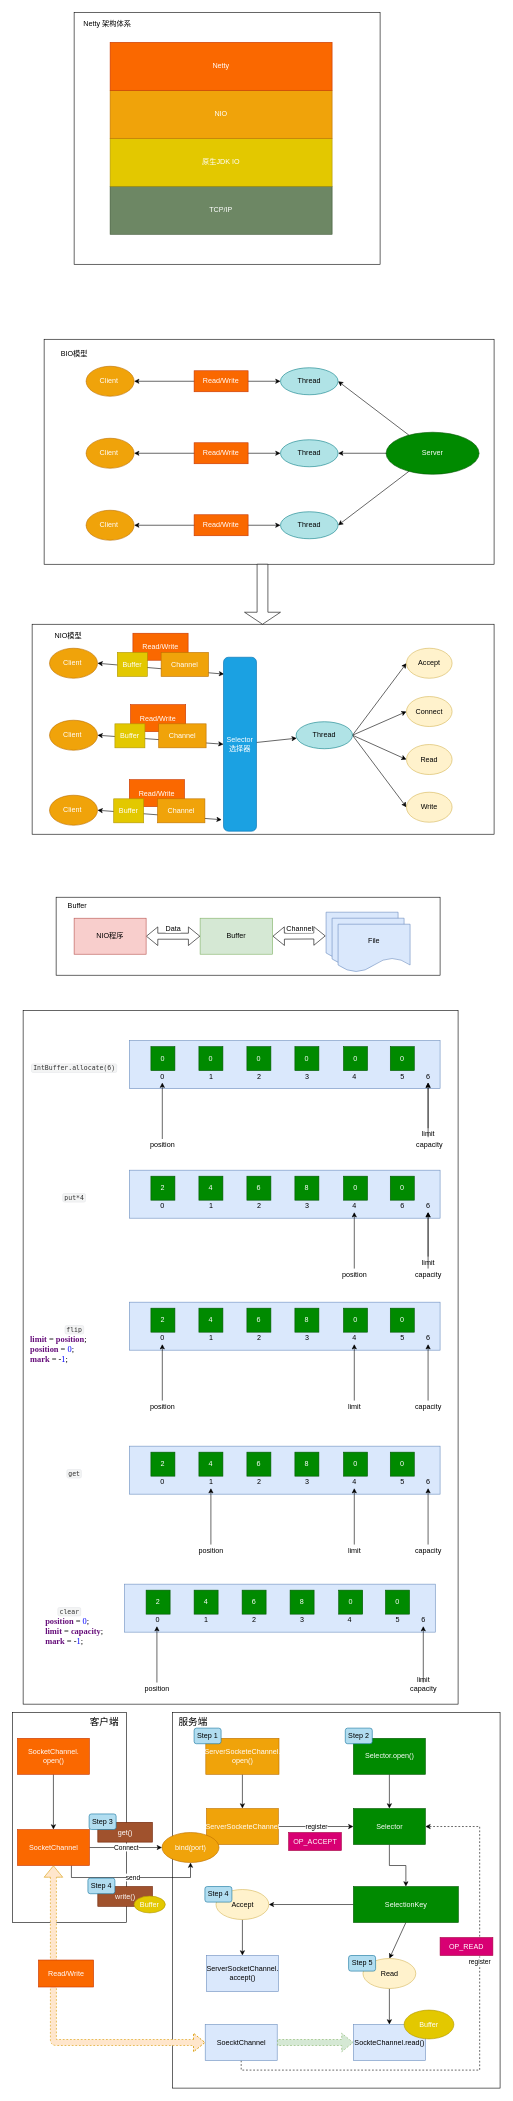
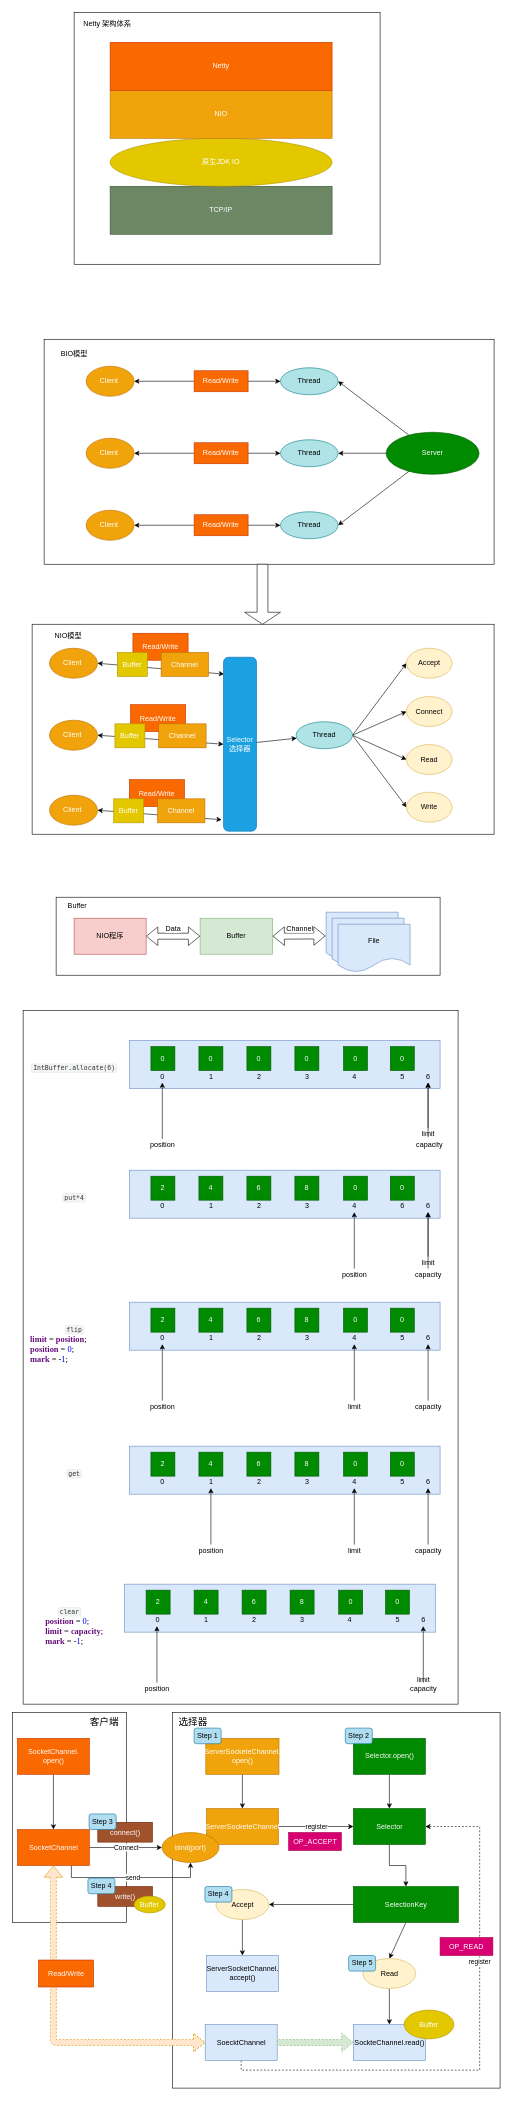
- <mxCell id="15" value="原生JDK IO" style="rounded=0;whiteSpace=wrap;html=1;fillColor=#e3c800;strokeColor=#B09500;fontColor=#ffffff;" parent="1" vertex="1"><mxGeometry x="183" y="230" width="370" height="80" as="geometry" /></mxCell>
+ <mxCell id="15" value="原生JDK IO" style="ellipse;whiteSpace=wrap;html=1;fillColor=#e3c800;strokeColor=#B09500;fontColor=#ffffff;" parent="1" vertex="1"><mxGeometry x="183" y="230" width="370" height="80" as="geometry" /></mxCell>
- <mxCell id="208" value="&lt;font style=&quot;font-size: 16px&quot;&gt;服务端&lt;/font&gt;" style="text;html=1;align=center;verticalAlign=middle;resizable=0;points=[];autosize=1;" vertex="1" parent="1"><mxGeometry x="291" y="2860" width="60" height="20" as="geometry" /></mxCell>
+ <mxCell id="208" value="&lt;font style=&quot;font-size: 16px&quot;&gt;选择器&lt;/font&gt;" style="text;html=1;align=center;verticalAlign=middle;resizable=0;points=[];autosize=1;" vertex="1" parent="1"><mxGeometry x="291" y="2860" width="60" height="20" as="geometry" /></mxCell>
- <mxCell id="203" value="get()" style="rounded=0;whiteSpace=wrap;html=1;fillColor=#a0522d;strokeColor=#6D1F00;fontColor=#ffffff;" vertex="1" parent="1"><mxGeometry x="162.5" y="3037" width="91" height="33" as="geometry" /></mxCell>
+ <mxCell id="203" value="connect()" style="rounded=0;whiteSpace=wrap;html=1;fillColor=#a0522d;strokeColor=#6D1F00;fontColor=#ffffff;" vertex="1" parent="1"><mxGeometry x="162.5" y="3037" width="91" height="33" as="geometry" /></mxCell>
